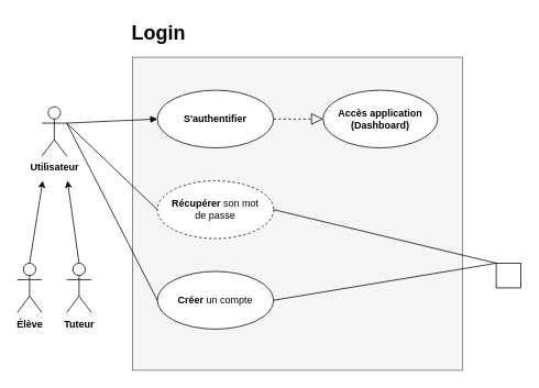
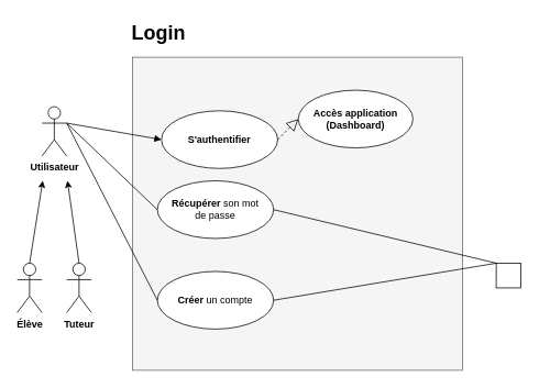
- <mxCell id="6" value="&lt;b&gt;&lt;font face=&quot;Helvetica&quot;&gt;S'authentifier&lt;/font&gt;&lt;/b&gt;" style="ellipse;whiteSpace=wrap;html=1;fontSize=12;spacingRight=10;spacingLeft=10;" parent="1" vertex="1"><mxGeometry x="190" y="109" width="141" height="70" as="geometry" /></mxCell>
+ <mxCell id="6" value="&lt;b&gt;&lt;font face=&quot;Helvetica&quot;&gt;S'authentifier&lt;/font&gt;&lt;/b&gt;" style="ellipse;whiteSpace=wrap;html=1;fontSize=12;spacingRight=10;spacingLeft=10;" parent="1" vertex="1"><mxGeometry x="195" y="134" width="141" height="70" as="geometry" /></mxCell>
- <mxCell id="15" value="&lt;font face=&quot;Helvetica&quot;&gt;&lt;b&gt;Accès application (Dashboard)&lt;br&gt;&lt;/b&gt;&lt;/font&gt;" style="ellipse;whiteSpace=wrap;html=1;fontSize=12;spacingRight=10;spacingLeft=10;" parent="1" vertex="1"><mxGeometry x="391" y="109" width="139" height="70" as="geometry" /></mxCell>
+ <mxCell id="15" value="&lt;font face=&quot;Helvetica&quot;&gt;&lt;b&gt;Accès application (Dashboard)&lt;br&gt;&lt;/b&gt;&lt;/font&gt;" style="ellipse;whiteSpace=wrap;html=1;fontSize=12;spacingRight=10;spacingLeft=10;" parent="1" vertex="1"><mxGeometry x="361" y="109" width="139" height="70" as="geometry" /></mxCell>
- <mxCell id="8" value="&lt;b&gt;Récupérer&lt;/b&gt; son mot de passe" style="ellipse;whiteSpace=wrap;html=1;fontSize=12;spacingRight=10;spacingLeft=10;dashed=1;" parent="1" vertex="1"><mxGeometry x="190" y="219" width="141" height="70" as="geometry" /></mxCell>
+ <mxCell id="8" value="&lt;b&gt;Récupérer&lt;/b&gt; son mot de passe" style="ellipse;whiteSpace=wrap;html=1;fontSize=12;spacingRight=10;spacingLeft=10;" parent="1" vertex="1"><mxGeometry x="190" y="219" width="141" height="70" as="geometry" /></mxCell>
